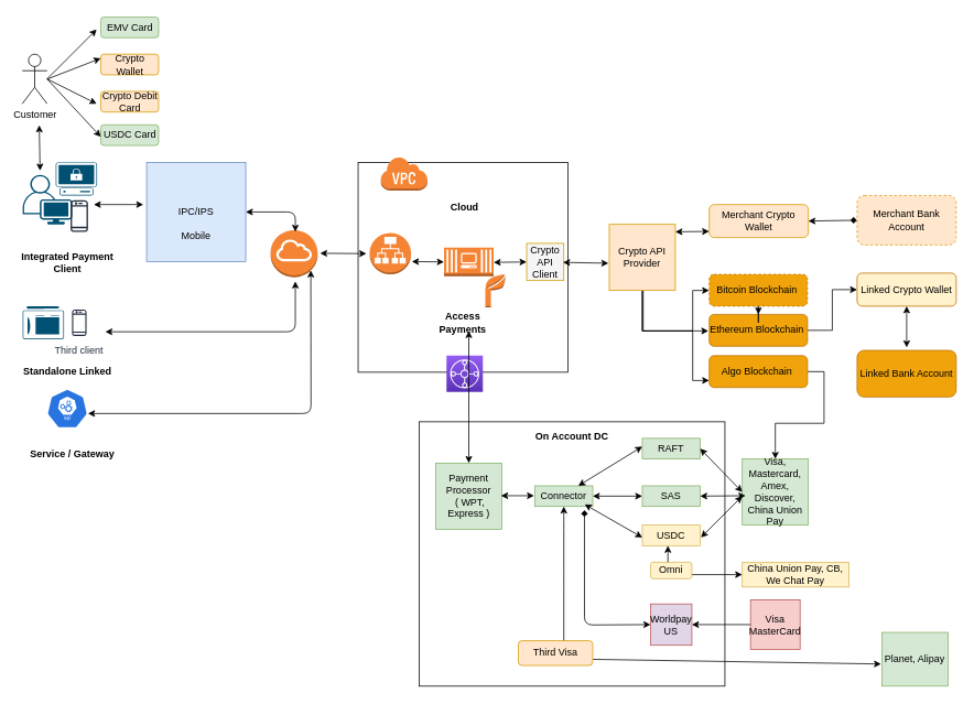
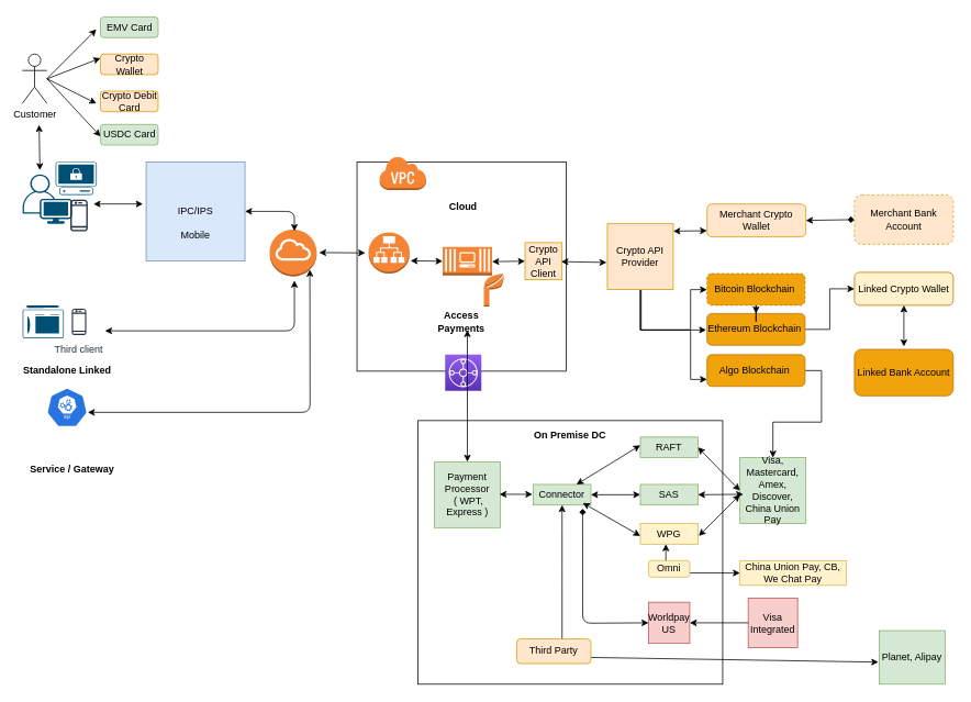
- <mxCell id="44" value="&lt;b&gt;Integrated Payment Client&lt;/b&gt;" style="text;html=1;strokeColor=none;fillColor=none;align=center;verticalAlign=middle;whiteSpace=wrap;rounded=0;" vertex="1" parent="1"><mxGeometry x="20.5" y="306.5" width="121" height="20" as="geometry" /></mxCell>
- <mxCell id="5" value="Crypto API&lt;br&gt;Client" style="whiteSpace=wrap;html=1;aspect=fixed;fillColor=#f5f5f5;strokeColor=#d79b00;" vertex="1" parent="1"><mxGeometry x="637" y="294" width="45" height="45" as="geometry" /></mxCell>
+ <mxCell id="5" value="Crypto API&lt;br&gt;Client" style="whiteSpace=wrap;html=1;aspect=fixed;fillColor=#ffe6cc;strokeColor=#d79b00;" vertex="1" parent="1"><mxGeometry x="637" y="294" width="45" height="45" as="geometry" /></mxCell>
- <mxCell id="21" value="&lt;b&gt;On Account DC&lt;/b&gt;" style="text;html=1;strokeColor=none;fillColor=none;align=center;verticalAlign=middle;whiteSpace=wrap;rounded=0;" vertex="1" parent="1"><mxGeometry x="632" y="518" width="120" height="20" as="geometry" /></mxCell>
+ <mxCell id="21" value="&lt;b&gt;On Premise DC&lt;/b&gt;" style="text;html=1;strokeColor=none;fillColor=none;align=center;verticalAlign=middle;whiteSpace=wrap;rounded=0;" vertex="1" parent="1"><mxGeometry x="632" y="518" width="120" height="20" as="geometry" /></mxCell>
- <mxCell id="42" value="&lt;b&gt;Service / Gateway&lt;/b&gt;" style="text;html=1;strokeColor=none;fillColor=none;align=center;verticalAlign=middle;whiteSpace=wrap;rounded=0;" vertex="1" parent="1"><mxGeometry x="27" y="540" width="121" height="20" as="geometry" /></mxCell>
+ <mxCell id="42" value="&lt;b&gt;Service / Gateway&lt;/b&gt;" style="text;html=1;strokeColor=none;fillColor=none;align=center;verticalAlign=middle;whiteSpace=wrap;rounded=0;" vertex="1" parent="1"><mxGeometry x="27" y="560" width="121" height="20" as="geometry" /></mxCell>
- <mxCell id="48" value="USDC" style="rounded=0;whiteSpace=wrap;html=1;fillColor=#fff2cc;strokeColor=#d6b656;" vertex="1" parent="1"><mxGeometry x="777" y="635" width="70" height="25" as="geometry" /></mxCell>
+ <mxCell id="48" value="WPG" style="rounded=0;whiteSpace=wrap;html=1;fillColor=#fff2cc;strokeColor=#d6b656;" vertex="1" parent="1"><mxGeometry x="777" y="635" width="70" height="25" as="geometry" /></mxCell>
- <mxCell id="79" value="Worldpay US" style="whiteSpace=wrap;html=1;aspect=fixed;fillColor=#e1d5e7;strokeColor=#b85450;" vertex="1" parent="1"><mxGeometry x="787" y="730.5" width="50" height="50" as="geometry" /></mxCell>
+ <mxCell id="79" value="Worldpay US" style="whiteSpace=wrap;html=1;aspect=fixed;fillColor=#f8cecc;strokeColor=#b85450;" vertex="1" parent="1"><mxGeometry x="787" y="730.5" width="50" height="50" as="geometry" /></mxCell>
- <mxCell id="80" value="Visa&lt;br&gt;MasterCard" style="whiteSpace=wrap;html=1;aspect=fixed;fillColor=#f8cecc;strokeColor=#b85450;" vertex="1" parent="1"><mxGeometry x="908" y="725.5" width="60" height="60" as="geometry" /></mxCell>
+ <mxCell id="80" value="Visa&lt;br&gt;Integrated" style="whiteSpace=wrap;html=1;aspect=fixed;fillColor=#f8cecc;strokeColor=#b85450;" vertex="1" parent="1"><mxGeometry x="908" y="725.5" width="60" height="60" as="geometry" /></mxCell>
- <mxCell id="58" value="Third Visa" style="rounded=1;whiteSpace=wrap;html=1;fillColor=#ffe6cc;strokeColor=#d79b00;" vertex="1" parent="1"><mxGeometry x="627" y="775" width="90" height="30" as="geometry" /></mxCell>
+ <mxCell id="58" value="Third Party" style="rounded=1;whiteSpace=wrap;html=1;fillColor=#ffe6cc;strokeColor=#d79b00;" vertex="1" parent="1"><mxGeometry x="627" y="775" width="90" height="30" as="geometry" /></mxCell>
